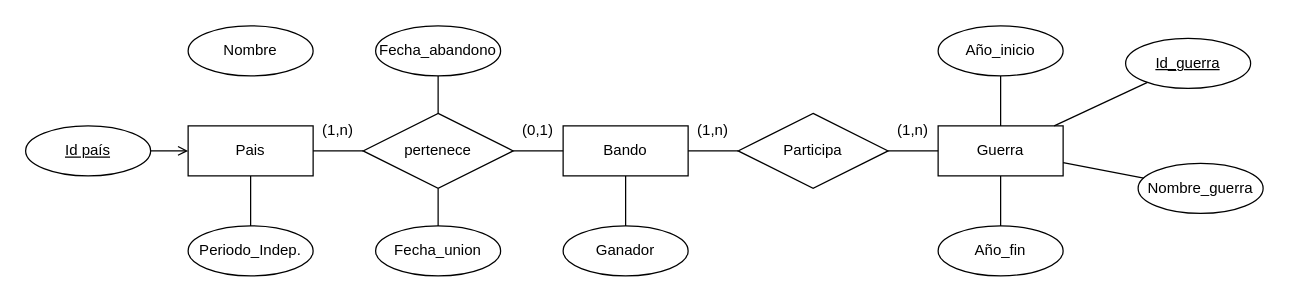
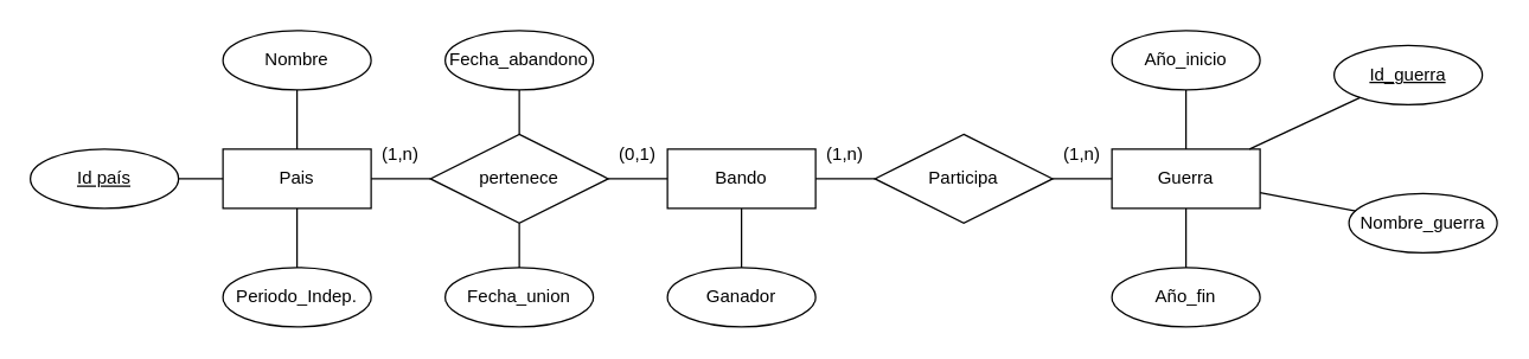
+ <mxCell id="13" value="" style="endArrow=none;html=1;rounded=0;" edge="1" parent="1" source="2" target="11"><mxGeometry relative="1" as="geometry"><mxPoint x="460" y="130" as="sourcePoint" /><mxPoint x="620" y="130" as="targetPoint" /></mxGeometry></mxCell>
- <mxCell id="30" value="" style="endArrow=open;html=1;rounded=0;" edge="1" parent="1" source="24" target="2"><mxGeometry relative="1" as="geometry"><mxPoint x="380" y="150" as="sourcePoint" /><mxPoint x="540" y="150" as="targetPoint" /></mxGeometry></mxCell>
+ <mxCell id="30" value="" style="endArrow=none;html=1;rounded=0;" edge="1" parent="1" source="24" target="2"><mxGeometry relative="1" as="geometry"><mxPoint x="380" y="150" as="sourcePoint" /><mxPoint x="540" y="150" as="targetPoint" /></mxGeometry></mxCell>
